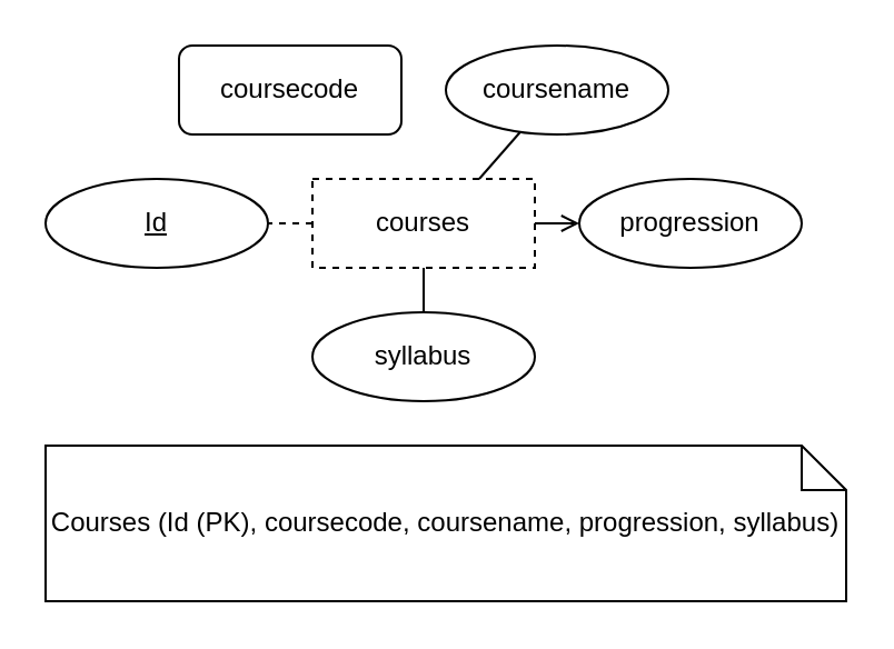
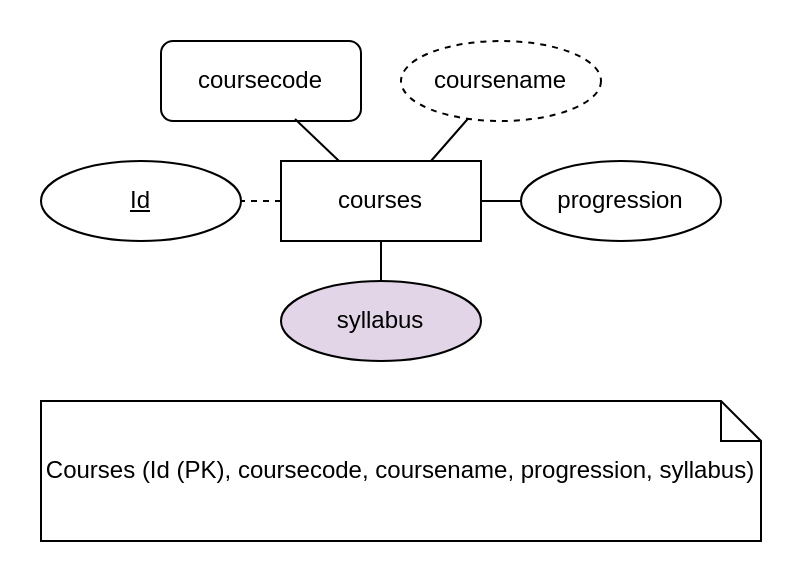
- <mxCell id="5" value="coursename" style="ellipse;whiteSpace=wrap;html=1;align=center;" vertex="1" parent="1"><mxGeometry x="200" y="20" width="100" height="40" as="geometry" /></mxCell>
+ <mxCell id="5" value="coursename" style="ellipse;whiteSpace=wrap;html=1;align=center;dashed=1;" vertex="1" parent="1"><mxGeometry x="200" y="20" width="100" height="40" as="geometry" /></mxCell>
+ <mxCell id="9" value="" style="endArrow=none;html=1;rounded=0;entryX=0.67;entryY=0.975;entryDx=0;entryDy=0;entryPerimeter=0;" edge="1" parent="1" source="2" target="4"><mxGeometry relative="1" as="geometry"><mxPoint x="110" y="140" as="sourcePoint" /><mxPoint x="270" y="140" as="targetPoint" /></mxGeometry></mxCell>
- <mxCell id="2" value="courses" style="whiteSpace=wrap;html=1;align=center;dashed=1;" vertex="1" parent="1"><mxGeometry x="140" y="80" width="100" height="40" as="geometry" /></mxCell>
+ <mxCell id="2" value="courses" style="whiteSpace=wrap;html=1;align=center;" vertex="1" parent="1"><mxGeometry x="140" y="80" width="100" height="40" as="geometry" /></mxCell>
- <mxCell id="8" value="" style="endArrow=open;html=1;rounded=0;exitX=1;exitY=0.5;exitDx=0;exitDy=0;" edge="1" parent="1" source="2" target="6"><mxGeometry relative="1" as="geometry"><mxPoint x="110" y="140" as="sourcePoint" /><mxPoint x="270" y="140" as="targetPoint" /></mxGeometry></mxCell>
+ <mxCell id="8" value="" style="endArrow=none;html=1;rounded=0;exitX=1;exitY=0.5;exitDx=0;exitDy=0;" edge="1" parent="1" source="2" target="6"><mxGeometry relative="1" as="geometry"><mxPoint x="110" y="140" as="sourcePoint" /><mxPoint x="270" y="140" as="targetPoint" /></mxGeometry></mxCell>
- <mxCell id="12" value="syllabus" style="ellipse;whiteSpace=wrap;html=1;align=center;" vertex="1" parent="1"><mxGeometry x="140" y="140" width="100" height="40" as="geometry" /></mxCell>
+ <mxCell id="12" value="syllabus" style="ellipse;whiteSpace=wrap;html=1;align=center;fillColor=#e1d5e7;" vertex="1" parent="1"><mxGeometry x="140" y="140" width="100" height="40" as="geometry" /></mxCell>
